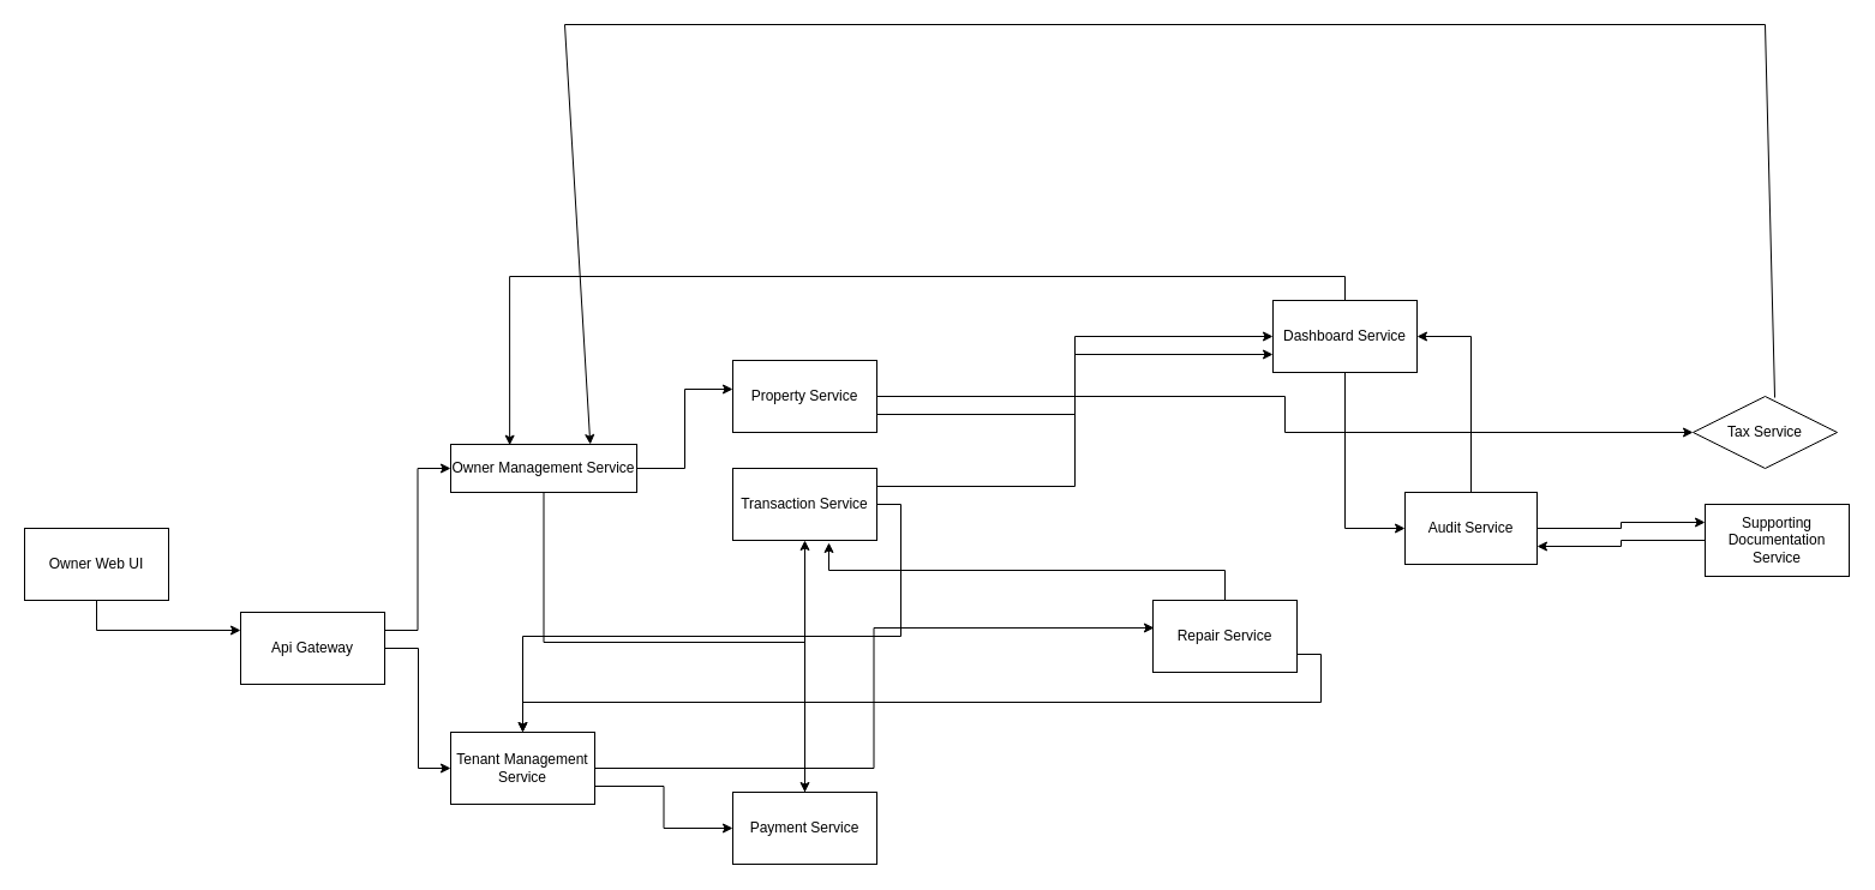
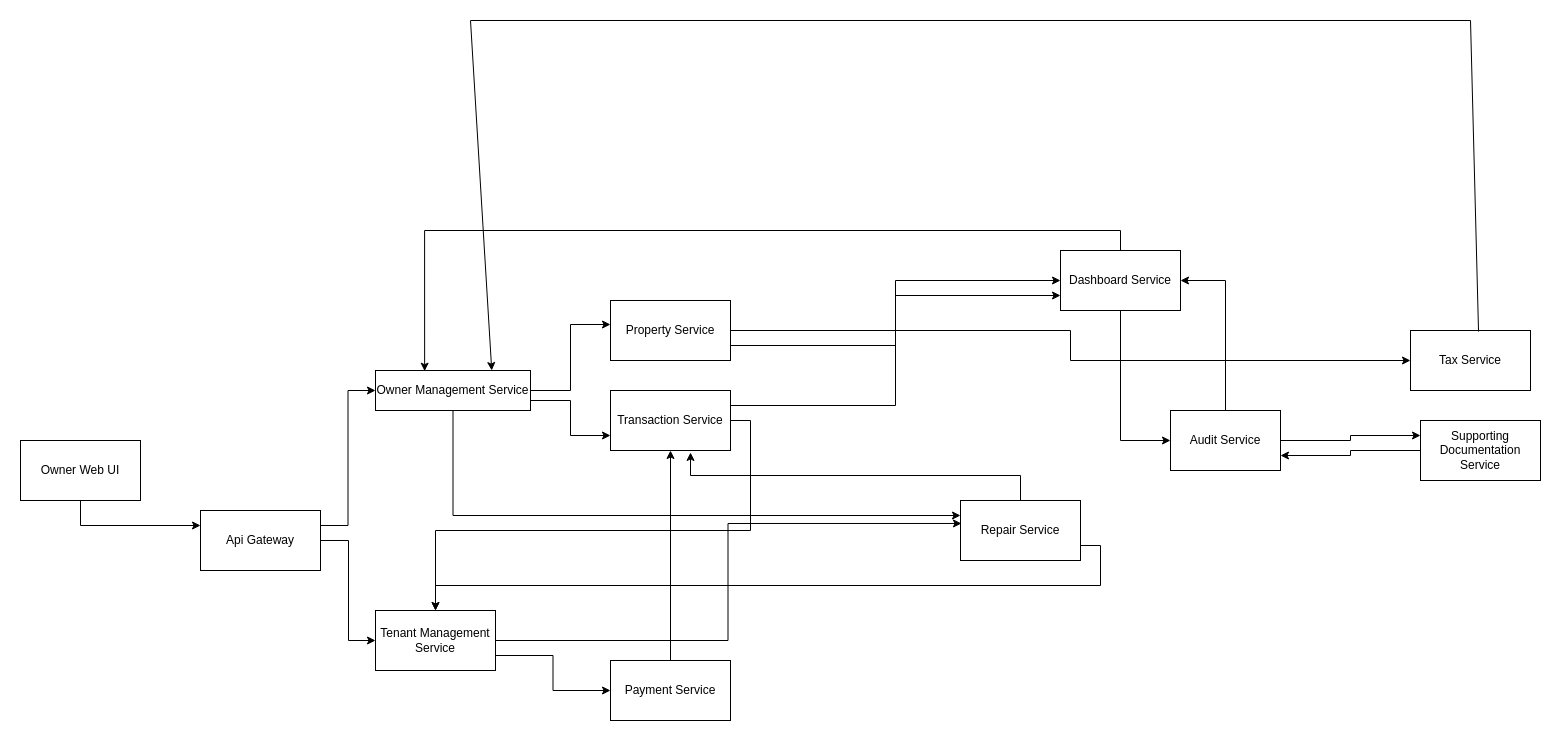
- <mxCell id="20" value="Tax Service" style="rhombus;whiteSpace=wrap;html=1;" vertex="1" parent="1"><mxGeometry x="1410" y="330" width="120" height="60" as="geometry" /></mxCell>
+ <mxCell id="20" value="Tax Service" style="rounded=0;whiteSpace=wrap;html=1;" vertex="1" parent="1"><mxGeometry x="1410" y="330" width="120" height="60" as="geometry" /></mxCell>
+ <mxCell id="10" style="edgeStyle=orthogonalEdgeStyle;rounded=0;orthogonalLoop=1;jettySize=auto;html=1;exitX=1;exitY=0.75;exitDx=0;exitDy=0;entryX=0;entryY=0.75;entryDx=0;entryDy=0;" edge="1" parent="1" source="11" target="19"><mxGeometry relative="1" as="geometry" /></mxCell>
- <mxCell id="9" style="edgeStyle=orthogonalEdgeStyle;rounded=0;orthogonalLoop=1;jettySize=auto;html=1;exitX=0.5;exitY=1;exitDx=0;exitDy=0;" edge="1" parent="1" source="11" target="30"><mxGeometry relative="1" as="geometry" /></mxCell>
+ <mxCell id="9" style="edgeStyle=orthogonalEdgeStyle;rounded=0;orthogonalLoop=1;jettySize=auto;html=1;exitX=0.5;exitY=1;exitDx=0;exitDy=0;entryX=0;entryY=0.25;entryDx=0;entryDy=0;" edge="1" parent="1" source="11" target="28"><mxGeometry relative="1" as="geometry" /></mxCell>
